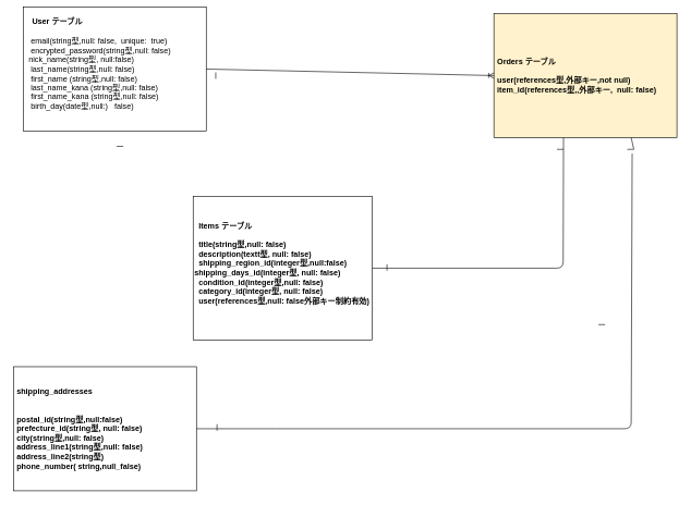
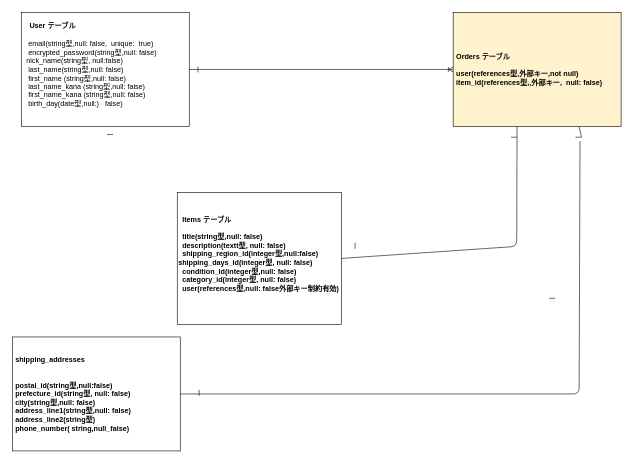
- <mxCell id="2" value="&lt;b&gt;　User テーブル&lt;br&gt;&lt;/b&gt;　&lt;br&gt;&amp;nbsp; &amp;nbsp;email(string型,null: false,&amp;nbsp; unique:&amp;nbsp; true)&lt;br&gt;&amp;nbsp; &amp;nbsp;encrypted_password(string型,null: false)&lt;br&gt;&amp;nbsp; nick_name(string型, null:false)&lt;br&gt;&amp;nbsp; &amp;nbsp;last_name(string型,null: false)&lt;br&gt;&amp;nbsp; &amp;nbsp;first_name&amp;nbsp;(string型,null: false)&lt;br&gt;&amp;nbsp; &amp;nbsp;last_name_kana&amp;nbsp;(string型,null: false)&lt;br&gt;&amp;nbsp; &amp;nbsp;first_name_kana (string型,null: false)&lt;br&gt;&amp;nbsp; &amp;nbsp;birth_day(date型,null:)&amp;nbsp; &amp;nbsp;false)&lt;br&gt;&amp;nbsp; &amp;nbsp; &amp;nbsp;" style="rounded=0;whiteSpace=wrap;html=1;align=left;" parent="1" vertex="1"><mxGeometry x="35" y="10" width="280" height="190" as="geometry" /></mxCell>
+ <mxCell id="2" value="&lt;b&gt;　User テーブル&lt;br&gt;&lt;/b&gt;　&lt;br&gt;&amp;nbsp; &amp;nbsp;email(string型,null: false,&amp;nbsp; unique:&amp;nbsp; true)&lt;br&gt;&amp;nbsp; &amp;nbsp;encrypted_password(string型,null: false)&lt;br&gt;&amp;nbsp; nick_name(string型, null:false)&lt;br&gt;&amp;nbsp; &amp;nbsp;last_name(string型,null: false)&lt;br&gt;&amp;nbsp; &amp;nbsp;first_name&amp;nbsp;(string型,null: false)&lt;br&gt;&amp;nbsp; &amp;nbsp;last_name_kana&amp;nbsp;(string型,null: false)&lt;br&gt;&amp;nbsp; &amp;nbsp;first_name_kana (string型,null: false)&lt;br&gt;&amp;nbsp; &amp;nbsp;birth_day(date型,null:)&amp;nbsp; &amp;nbsp;false)&lt;br&gt;&amp;nbsp; &amp;nbsp; &amp;nbsp;" style="rounded=0;whiteSpace=wrap;html=1;align=left;" parent="1" vertex="1"><mxGeometry x="35" y="20" width="280" height="190" as="geometry" /></mxCell>
- <mxCell id="3" value="&lt;b&gt;&amp;nbsp; Items テーブル&lt;br&gt;&lt;br&gt;&amp;nbsp; title(string型,null: false)&lt;br&gt;&amp;nbsp; description(textt型, null: false)&lt;br&gt;&amp;nbsp; shipping_region_id(integer型,null:false)&lt;br&gt;shipping_days_id(integer型, null: false)&lt;br&gt;&amp;nbsp; condition_id(integer型,null: false)&lt;br&gt;&amp;nbsp; category_id(integer型, null: false)&lt;br&gt;&amp;nbsp; user(references型,null: false外部キー制約有効)&lt;br&gt;&lt;br&gt;&lt;/b&gt;" style="rounded=0;whiteSpace=wrap;html=1;align=left;" parent="1" vertex="1"><mxGeometry x="295" y="300" width="274" height="220" as="geometry" /></mxCell>
+ <mxCell id="3" value="&lt;b&gt;&amp;nbsp; Items テーブル&lt;br&gt;&lt;br&gt;&amp;nbsp; title(string型,null: false)&lt;br&gt;&amp;nbsp; description(textt型, null: false)&lt;br&gt;&amp;nbsp; shipping_region_id(integer型,null:false)&lt;br&gt;shipping_days_id(integer型, null: false)&lt;br&gt;&amp;nbsp; condition_id(integer型,null: false)&lt;br&gt;&amp;nbsp; category_id(integer型, null: false)&lt;br&gt;&amp;nbsp; user(references型,null: false外部キー制約有効)&lt;br&gt;&lt;br&gt;&lt;/b&gt;" style="rounded=0;whiteSpace=wrap;html=1;align=left;" parent="1" vertex="1"><mxGeometry x="295" y="320" width="274" height="220" as="geometry" /></mxCell>
